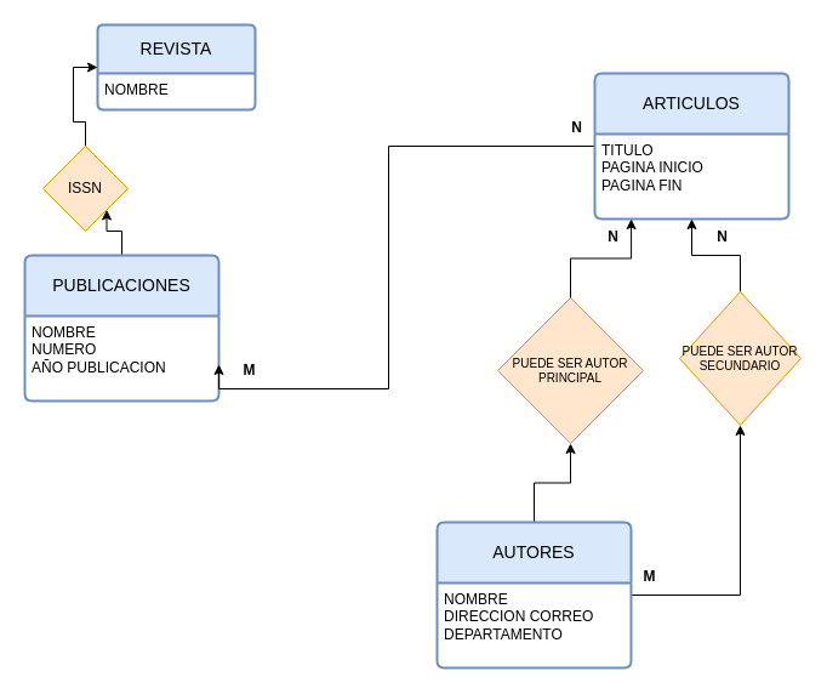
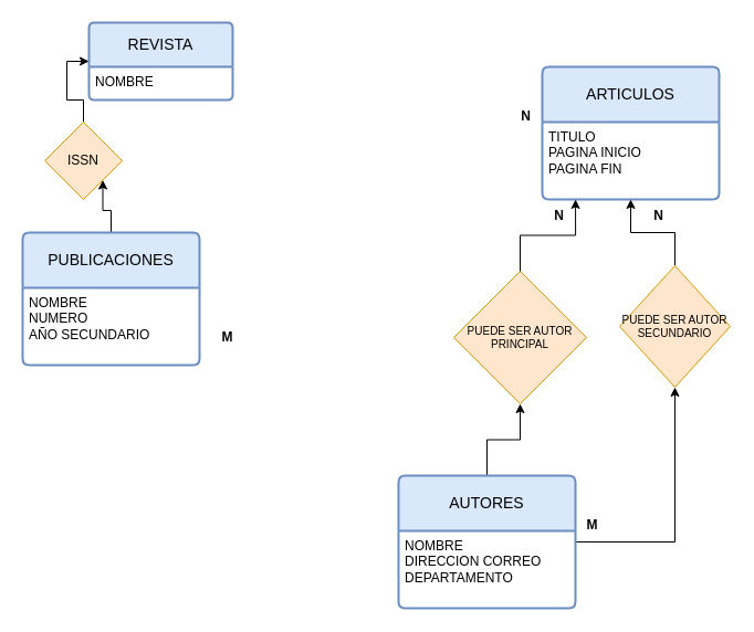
- <mxCell id="24" value="ISSN" style="rhombus;whiteSpace=wrap;html=1;fillColor=#ffe6cc;strokeColor=#d79b00;" vertex="1" parent="1"><mxGeometry x="35" y="120" width="70" height="70" as="geometry" /></mxCell>
+ <mxCell id="24" value="ISSN" style="rhombus;whiteSpace=wrap;html=1;fillColor=#ffe6cc;strokeColor=#d79b00;" vertex="1" parent="1"><mxGeometry x="40" y="110" width="70" height="70" as="geometry" /></mxCell>
- <mxCell id="5" style="edgeStyle=orthogonalEdgeStyle;rounded=0;orthogonalLoop=1;jettySize=auto;html=1;entryX=1;entryY=0.75;entryDx=0;entryDy=0;" edge="1" parent="1" source="6" target="3"><mxGeometry relative="1" as="geometry"><mxPoint x="270" y="320" as="targetPoint" /><Array as="points"><mxPoint x="320" y="120" /><mxPoint x="320" y="320" /><mxPoint x="180" y="320" /></Array></mxGeometry></mxCell>
- <mxCell id="4" value="&lt;div&gt;NOMBRE&lt;/div&gt;&lt;div&gt;NUMERO&lt;/div&gt;&lt;div&gt;AÑO PUBLICACION&lt;br&gt;&lt;/div&gt;" style="align=left;strokeColor=none;fillColor=none;spacingLeft=4;spacingRight=4;fontSize=12;verticalAlign=top;resizable=0;rotatable=0;part=1;html=1;whiteSpace=wrap;" vertex="1" parent="3"><mxGeometry y="50" width="160" height="70" as="geometry" /></mxCell>
+ <mxCell id="4" value="&lt;div&gt;NOMBRE&lt;/div&gt;&lt;div&gt;NUMERO&lt;/div&gt;&lt;div&gt;AÑO SECUNDARIO&lt;br&gt;&lt;/div&gt;" style="align=left;strokeColor=none;fillColor=none;spacingLeft=4;spacingRight=4;fontSize=12;verticalAlign=top;resizable=0;rotatable=0;part=1;html=1;whiteSpace=wrap;" vertex="1" parent="3"><mxGeometry y="50" width="160" height="70" as="geometry" /></mxCell>
